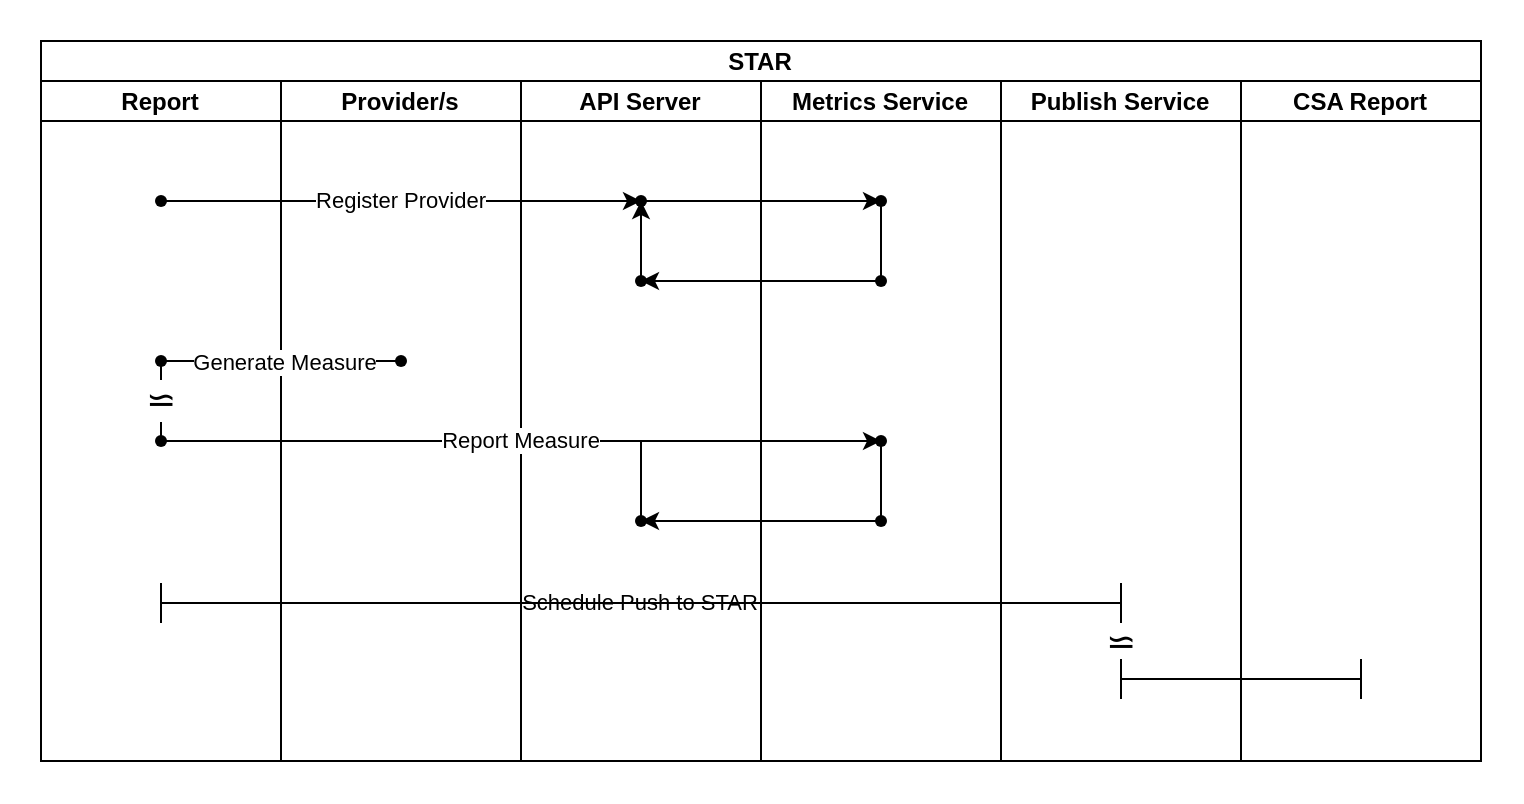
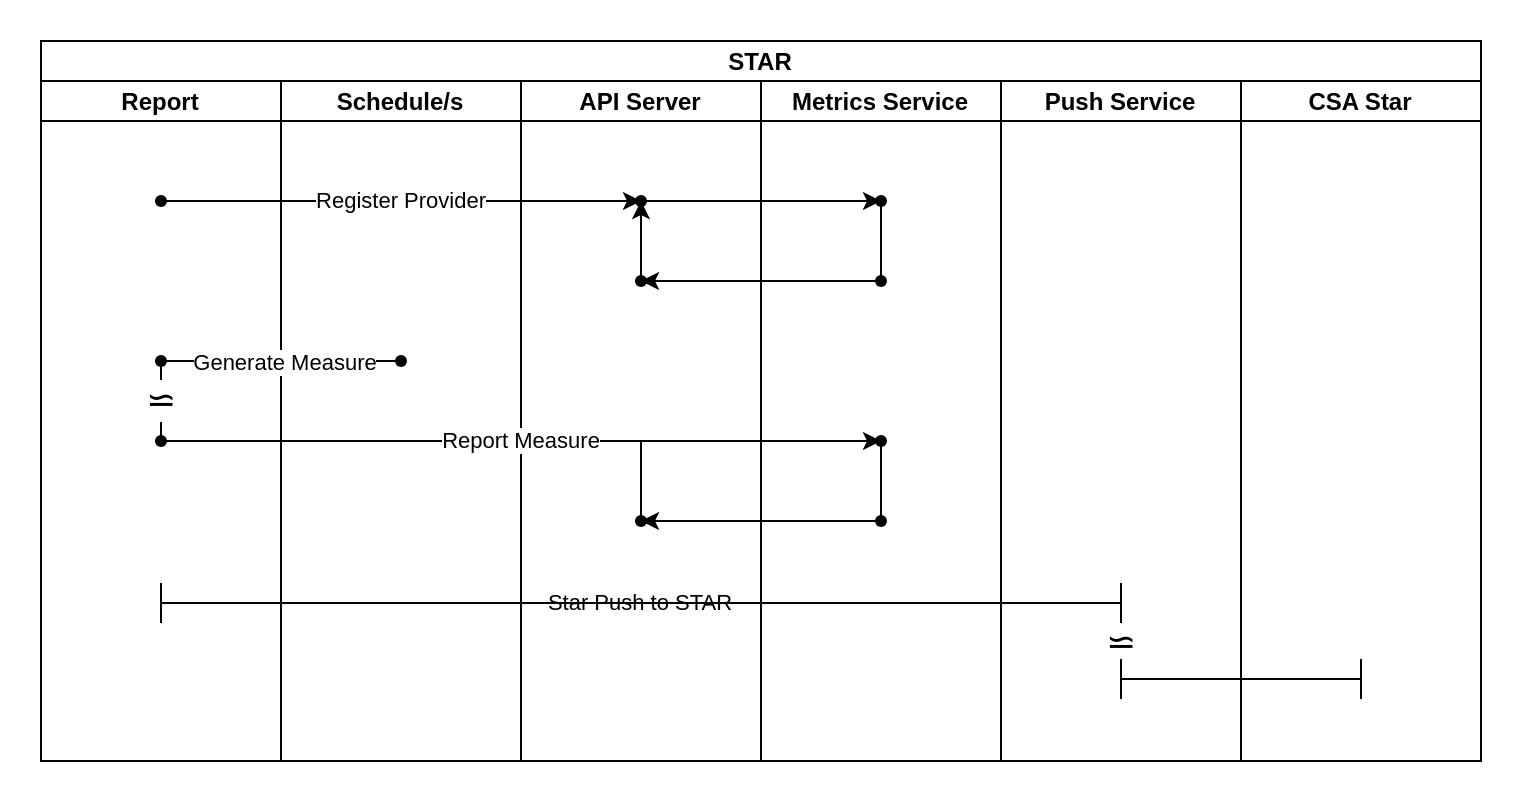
- <mxCell id="5" value="Provider/s" style="swimlane;startSize=20;" vertex="1" parent="2"><mxGeometry x="120" y="20" width="120" height="340" as="geometry" /></mxCell>
+ <mxCell id="5" value="Schedule/s" style="swimlane;startSize=20;" vertex="1" parent="2"><mxGeometry x="120" y="20" width="120" height="340" as="geometry" /></mxCell>
- <mxCell id="10" value="Publish Service" style="swimlane;startSize=20;" vertex="1" parent="2"><mxGeometry x="480" y="20" width="120" height="340" as="geometry"><mxRectangle x="480" y="20" width="30" height="460" as="alternateBounds" /></mxGeometry></mxCell>
+ <mxCell id="10" value="Push Service" style="swimlane;startSize=20;" vertex="1" parent="2"><mxGeometry x="480" y="20" width="120" height="340" as="geometry"><mxRectangle x="480" y="20" width="30" height="460" as="alternateBounds" /></mxGeometry></mxCell>
- <mxCell id="11" value="CSA Report" style="swimlane;startSize=20;" vertex="1" parent="2"><mxGeometry x="600" y="20" width="120" height="340" as="geometry"><mxRectangle x="480" y="20" width="30" height="460" as="alternateBounds" /></mxGeometry></mxCell>
+ <mxCell id="11" value="CSA Star" style="swimlane;startSize=20;" vertex="1" parent="2"><mxGeometry x="600" y="20" width="120" height="340" as="geometry"><mxRectangle x="480" y="20" width="30" height="460" as="alternateBounds" /></mxGeometry></mxCell>
- <mxCell id="32" value="Schedule Push to STAR" style="shape=crossbar;whiteSpace=wrap;html=1;rounded=1;fontSize=11;" vertex="1" parent="1"><mxGeometry x="80" y="291" width="480" height="20" as="geometry" /></mxCell>
+ <mxCell id="32" value="Star Push to STAR" style="shape=crossbar;whiteSpace=wrap;html=1;rounded=1;fontSize=11;" vertex="1" parent="1"><mxGeometry x="80" y="291" width="480" height="20" as="geometry" /></mxCell>
